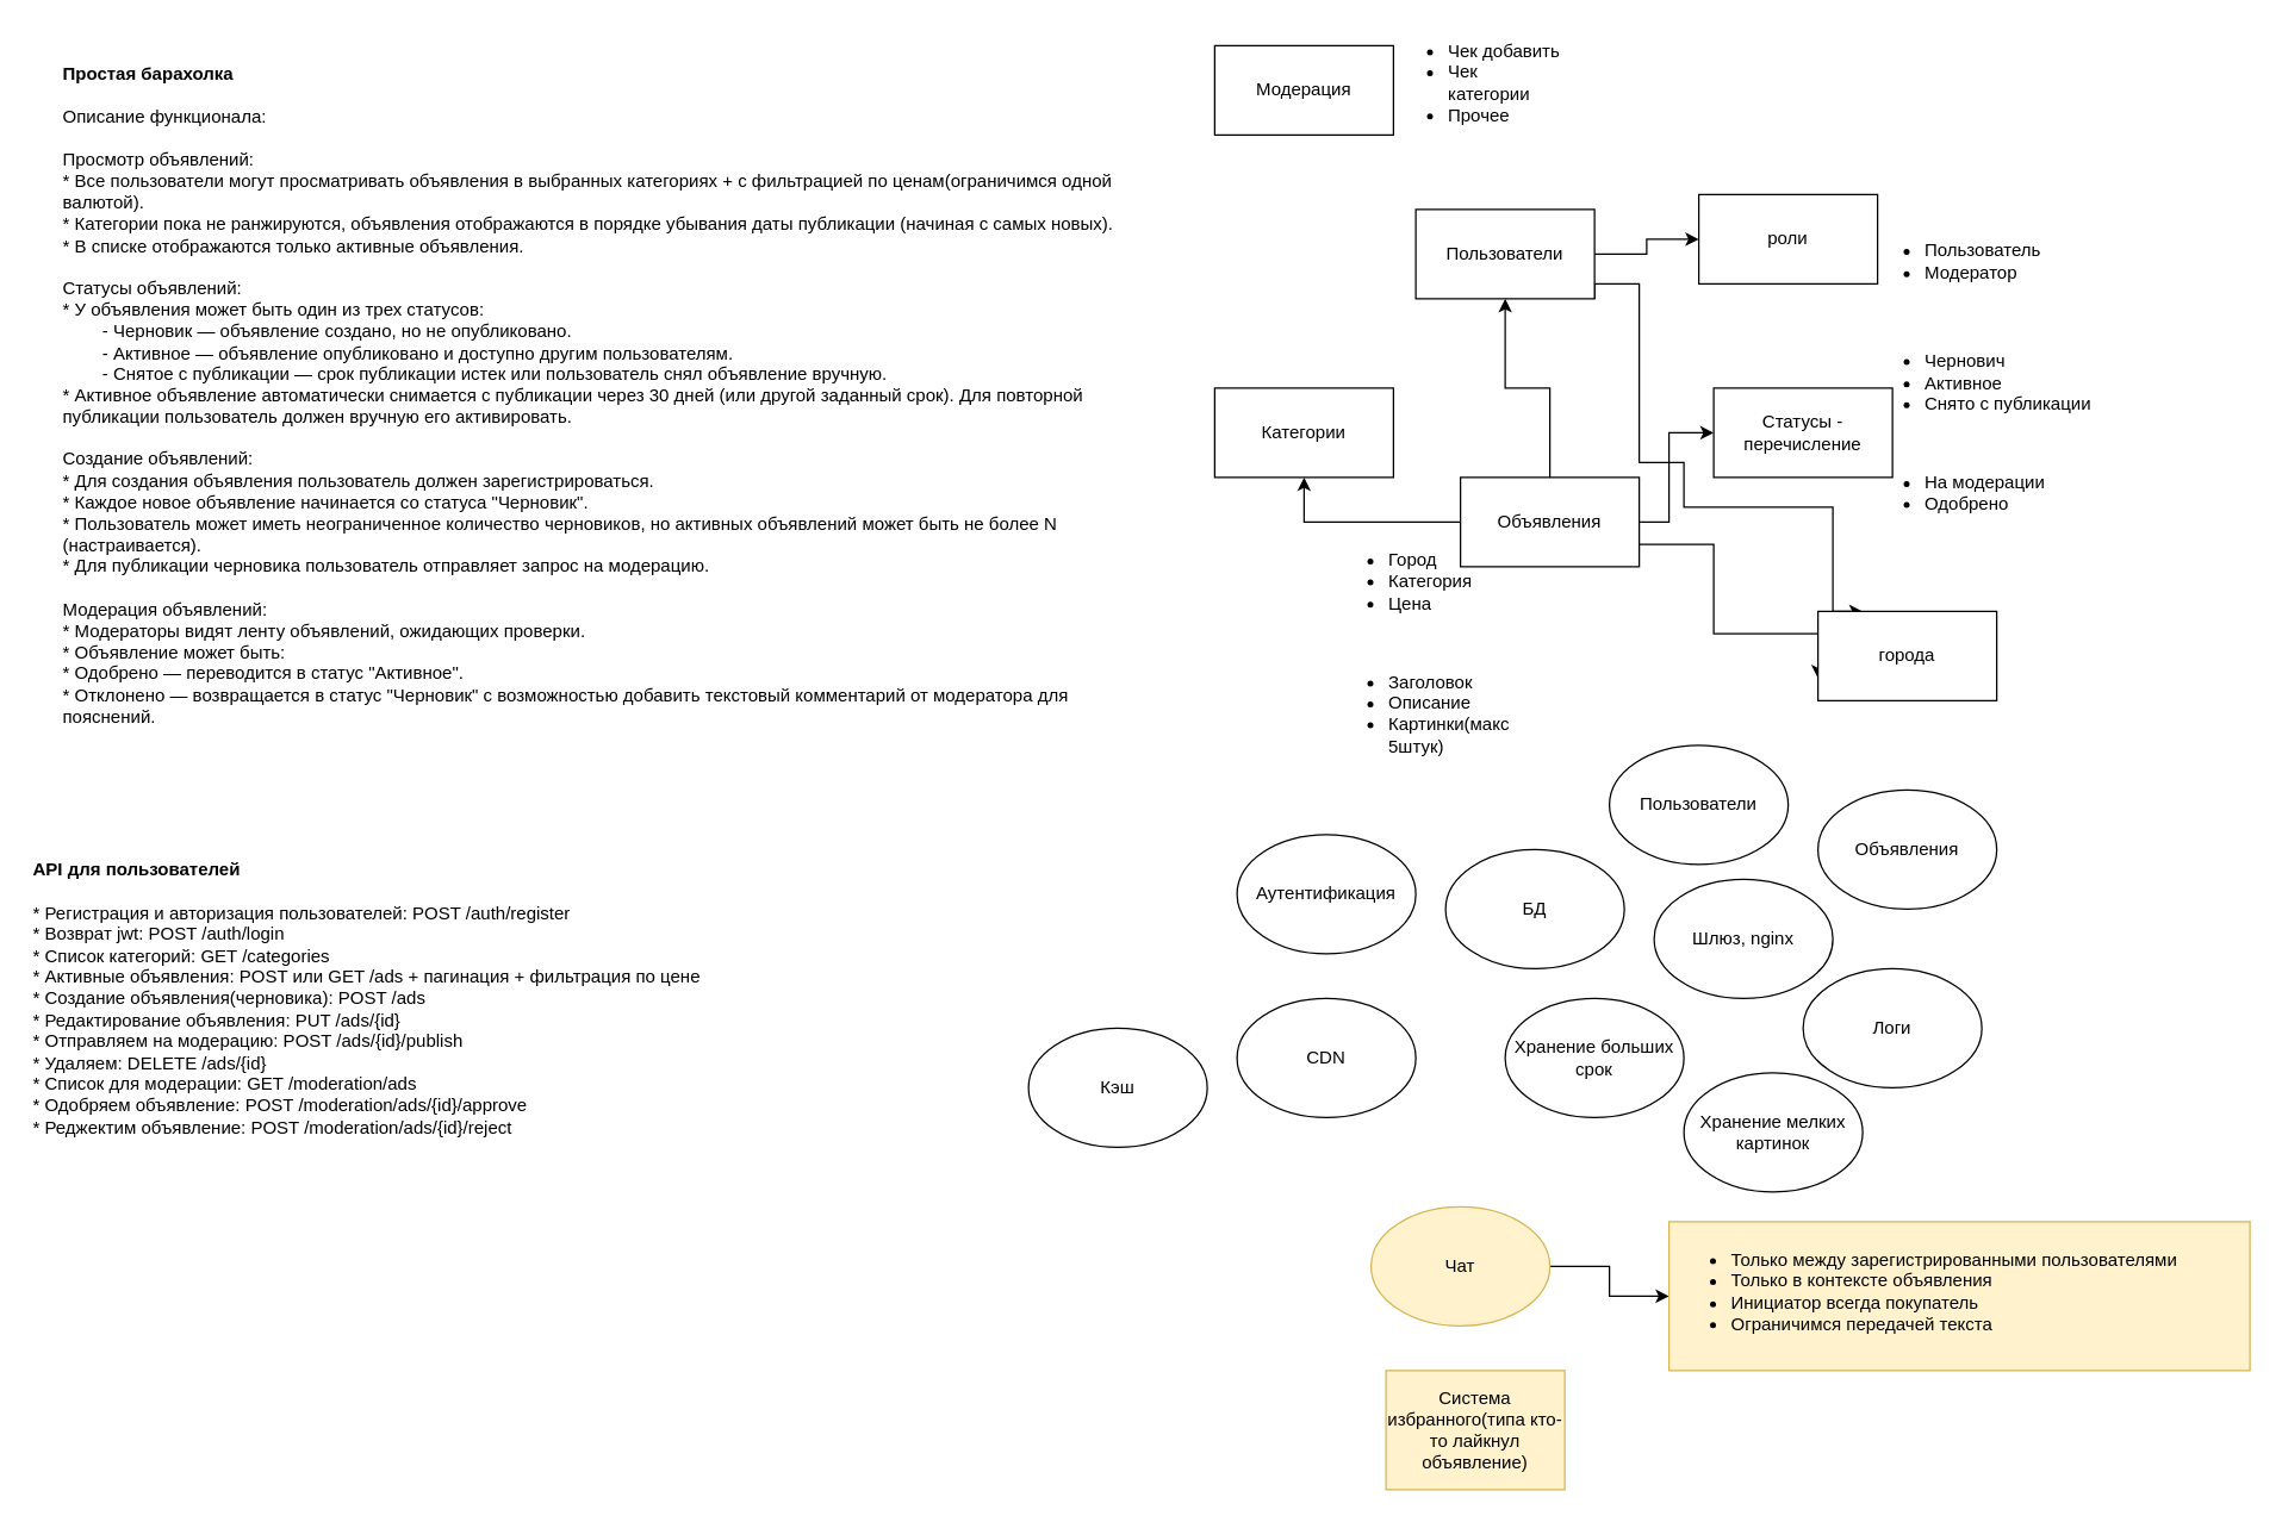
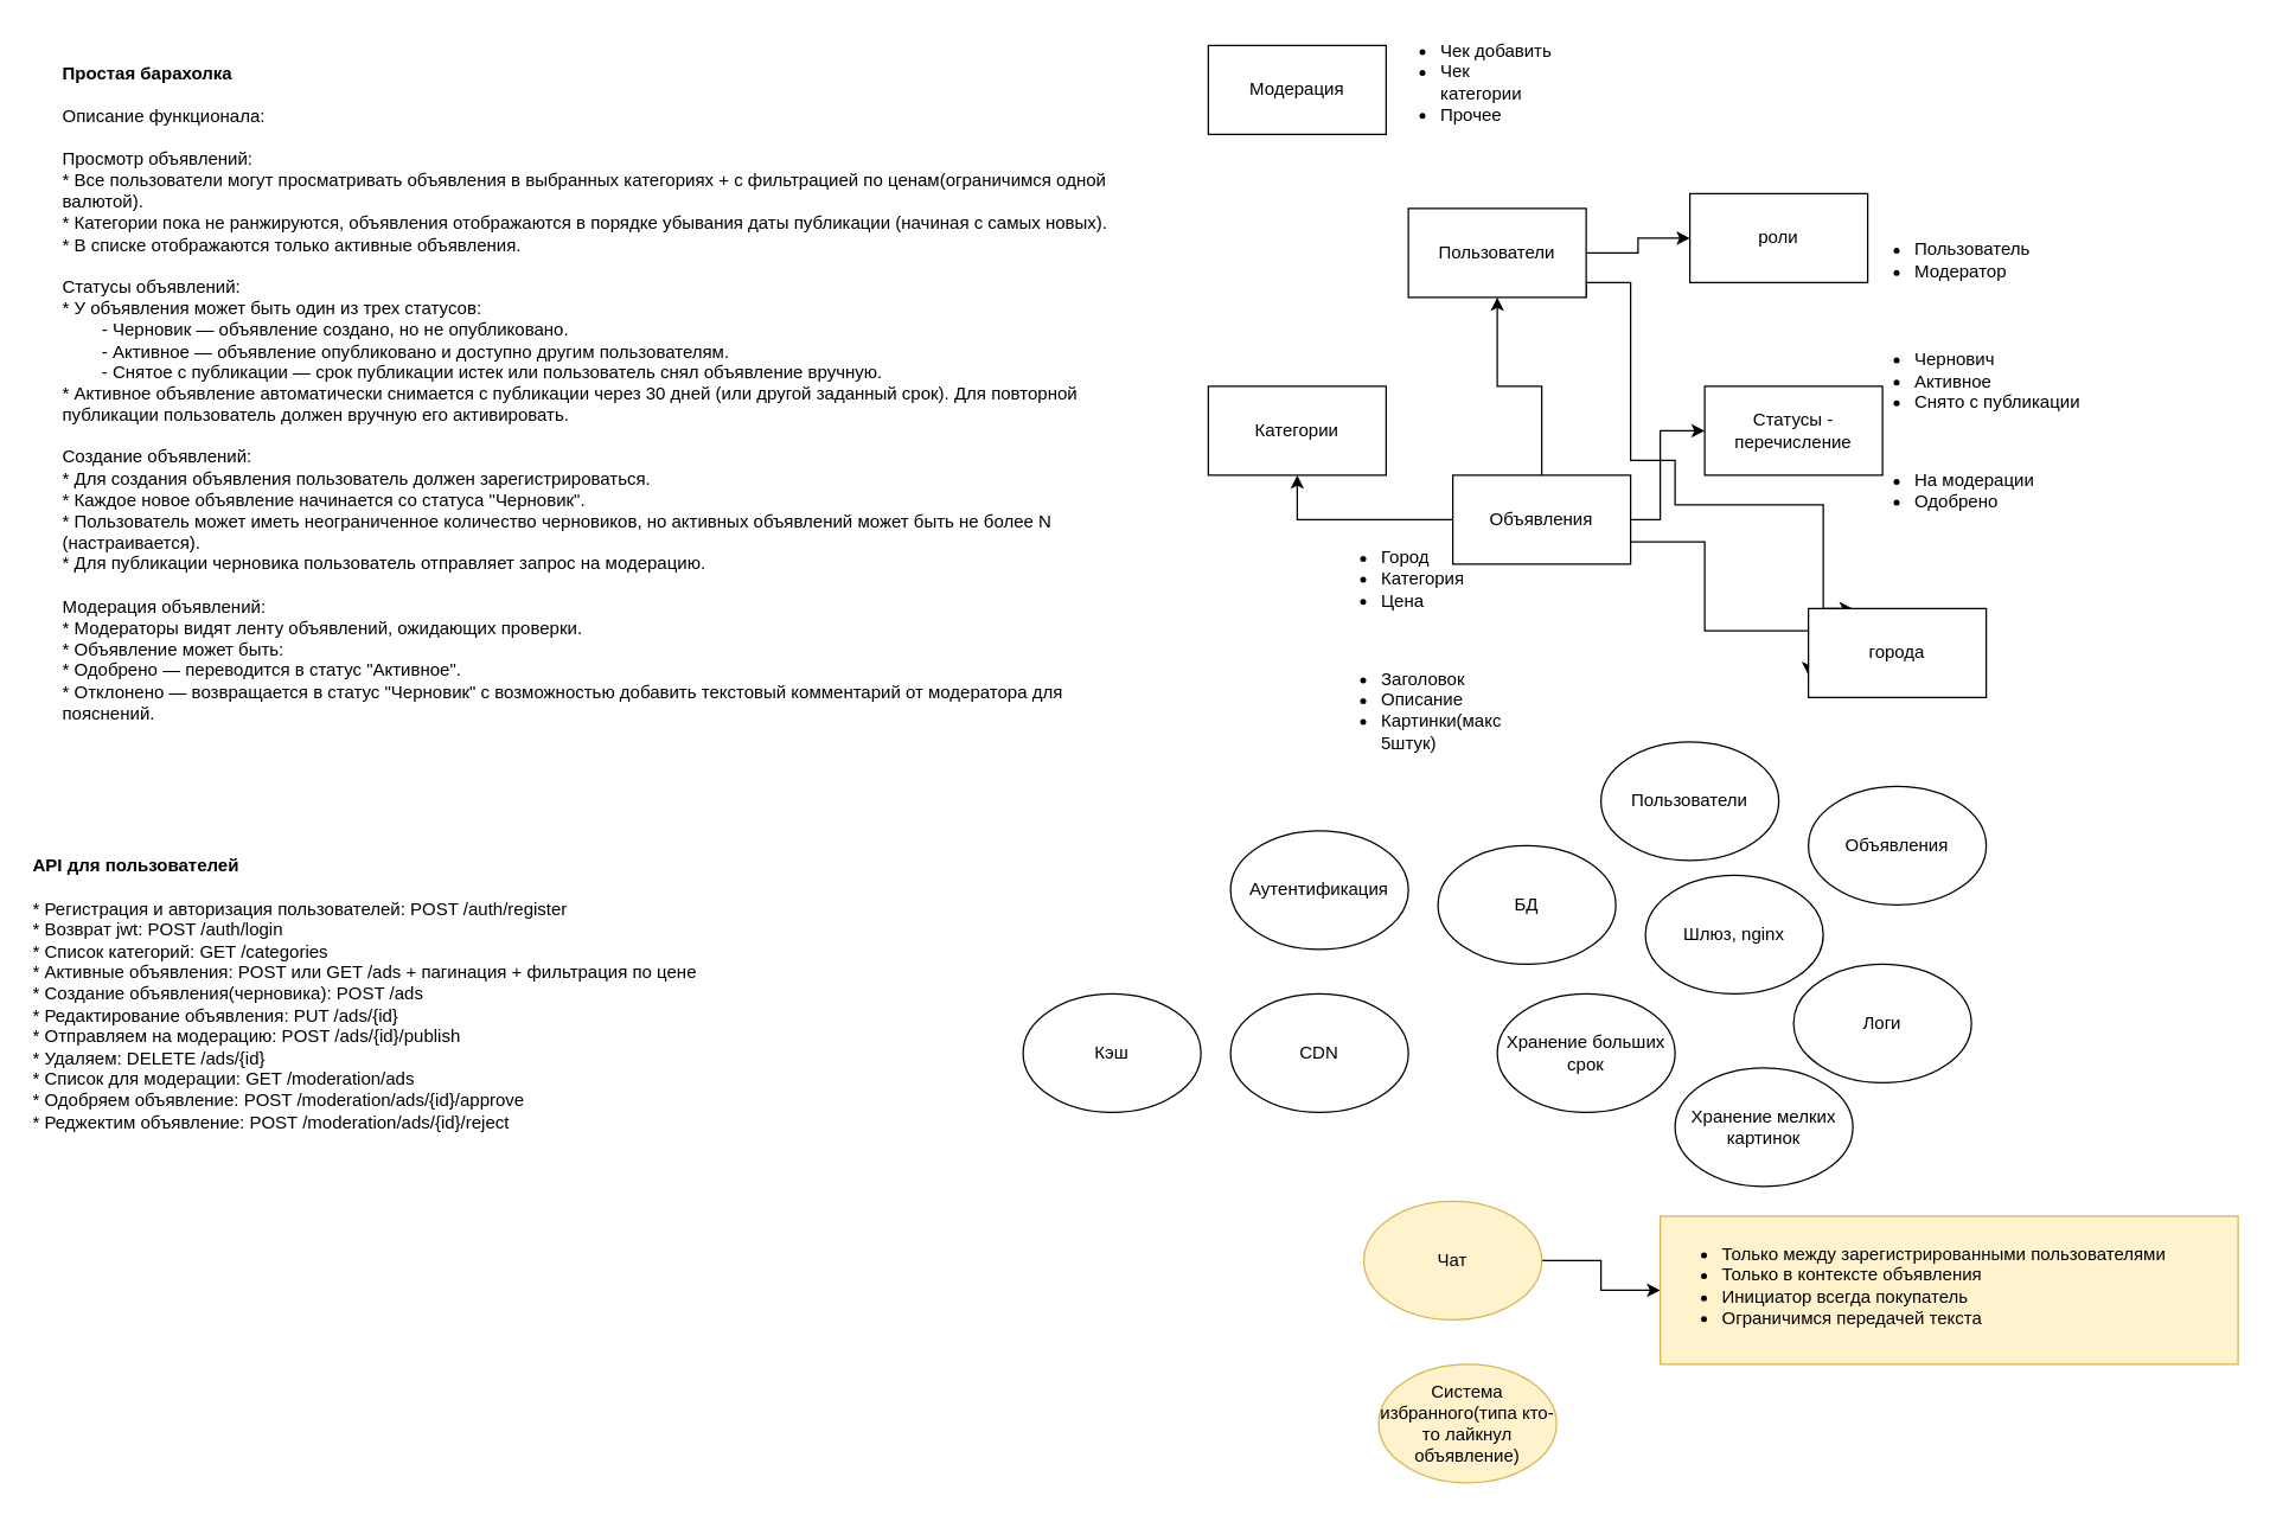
- <mxCell id="17" value="Кэш" style="ellipse;whiteSpace=wrap;html=1;" parent="1" vertex="1"><mxGeometry x="690" y="690" width="120" height="80" as="geometry" /></mxCell>
+ <mxCell id="17" value="Кэш" style="ellipse;whiteSpace=wrap;html=1;" parent="1" vertex="1"><mxGeometry x="690" y="670" width="120" height="80" as="geometry" /></mxCell>
- <mxCell id="34" value="Система избранного(типа кто-то лайкнул объявление)" style="whiteSpace=wrap;html=1;fillColor=#fff2cc;strokeColor=#d6b656;rounded=0;" parent="1" vertex="1"><mxGeometry x="930" y="920" width="120" height="80" as="geometry" /></mxCell>
+ <mxCell id="34" value="Система избранного(типа кто-то лайкнул объявление)" style="ellipse;whiteSpace=wrap;html=1;fillColor=#fff2cc;strokeColor=#d6b656;" parent="1" vertex="1"><mxGeometry x="930" y="920" width="120" height="80" as="geometry" /></mxCell>
